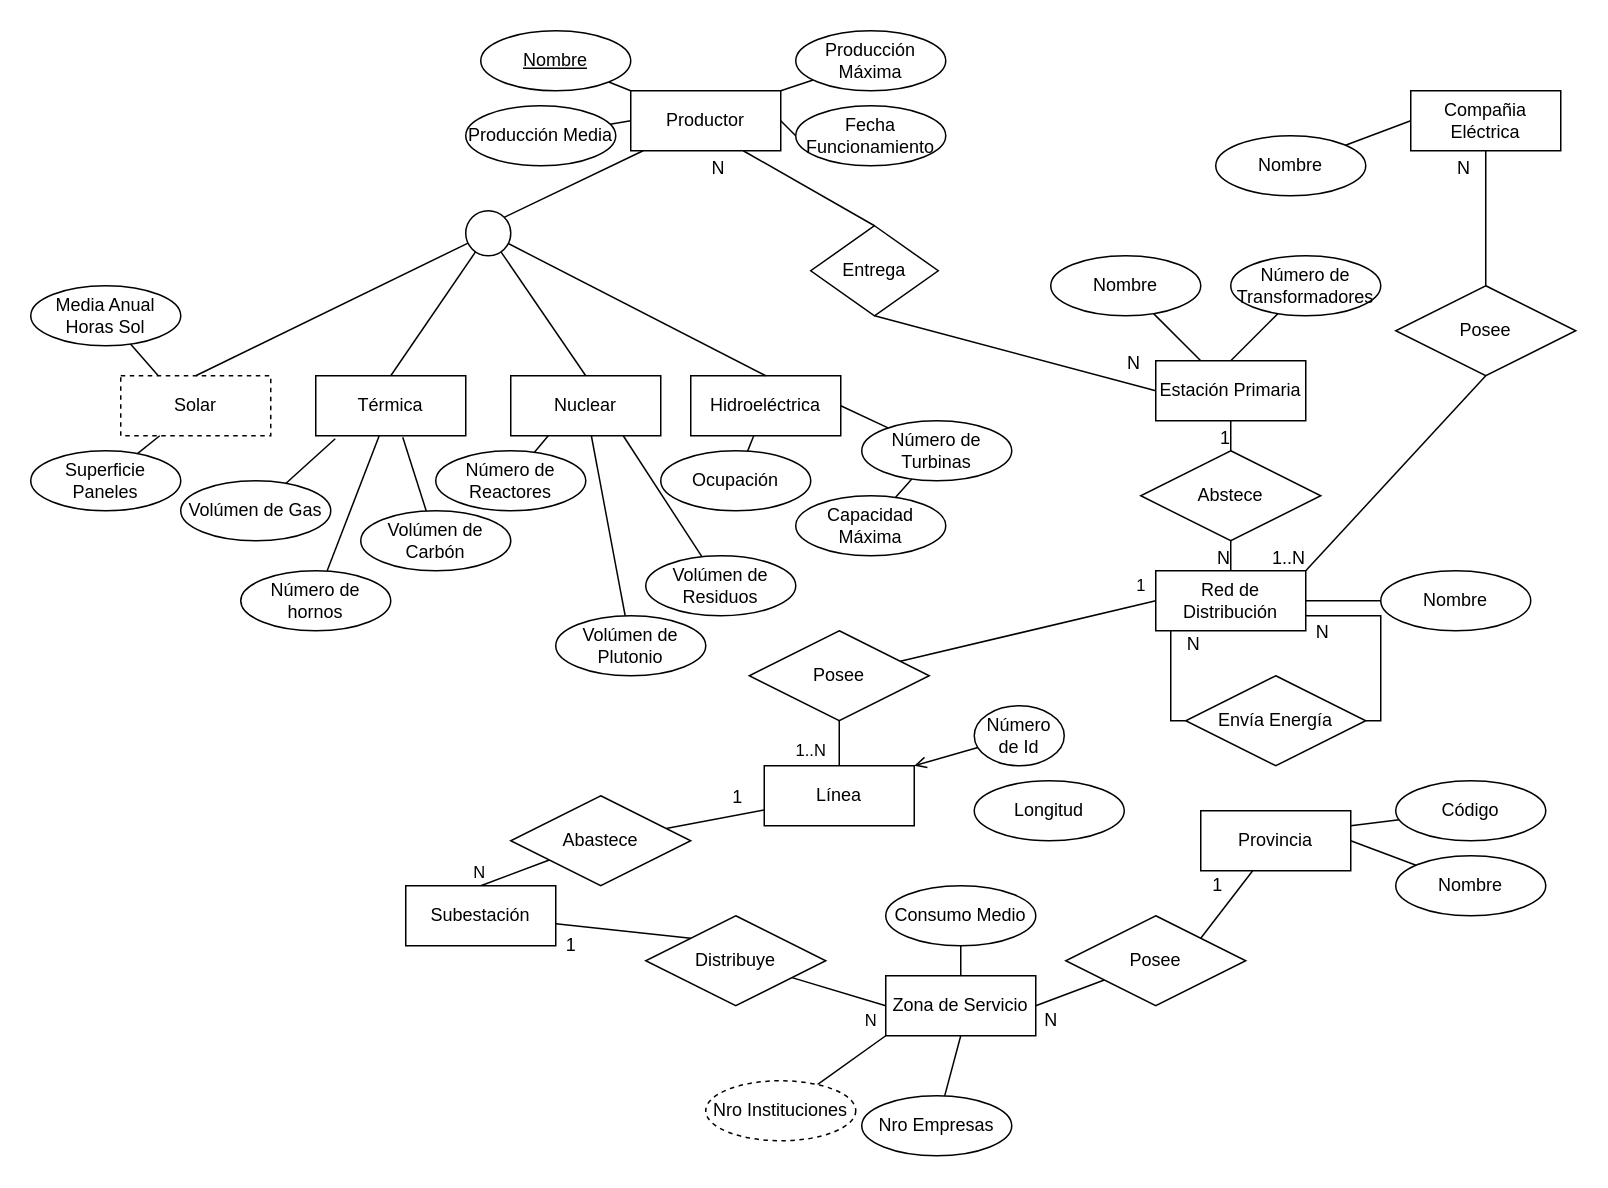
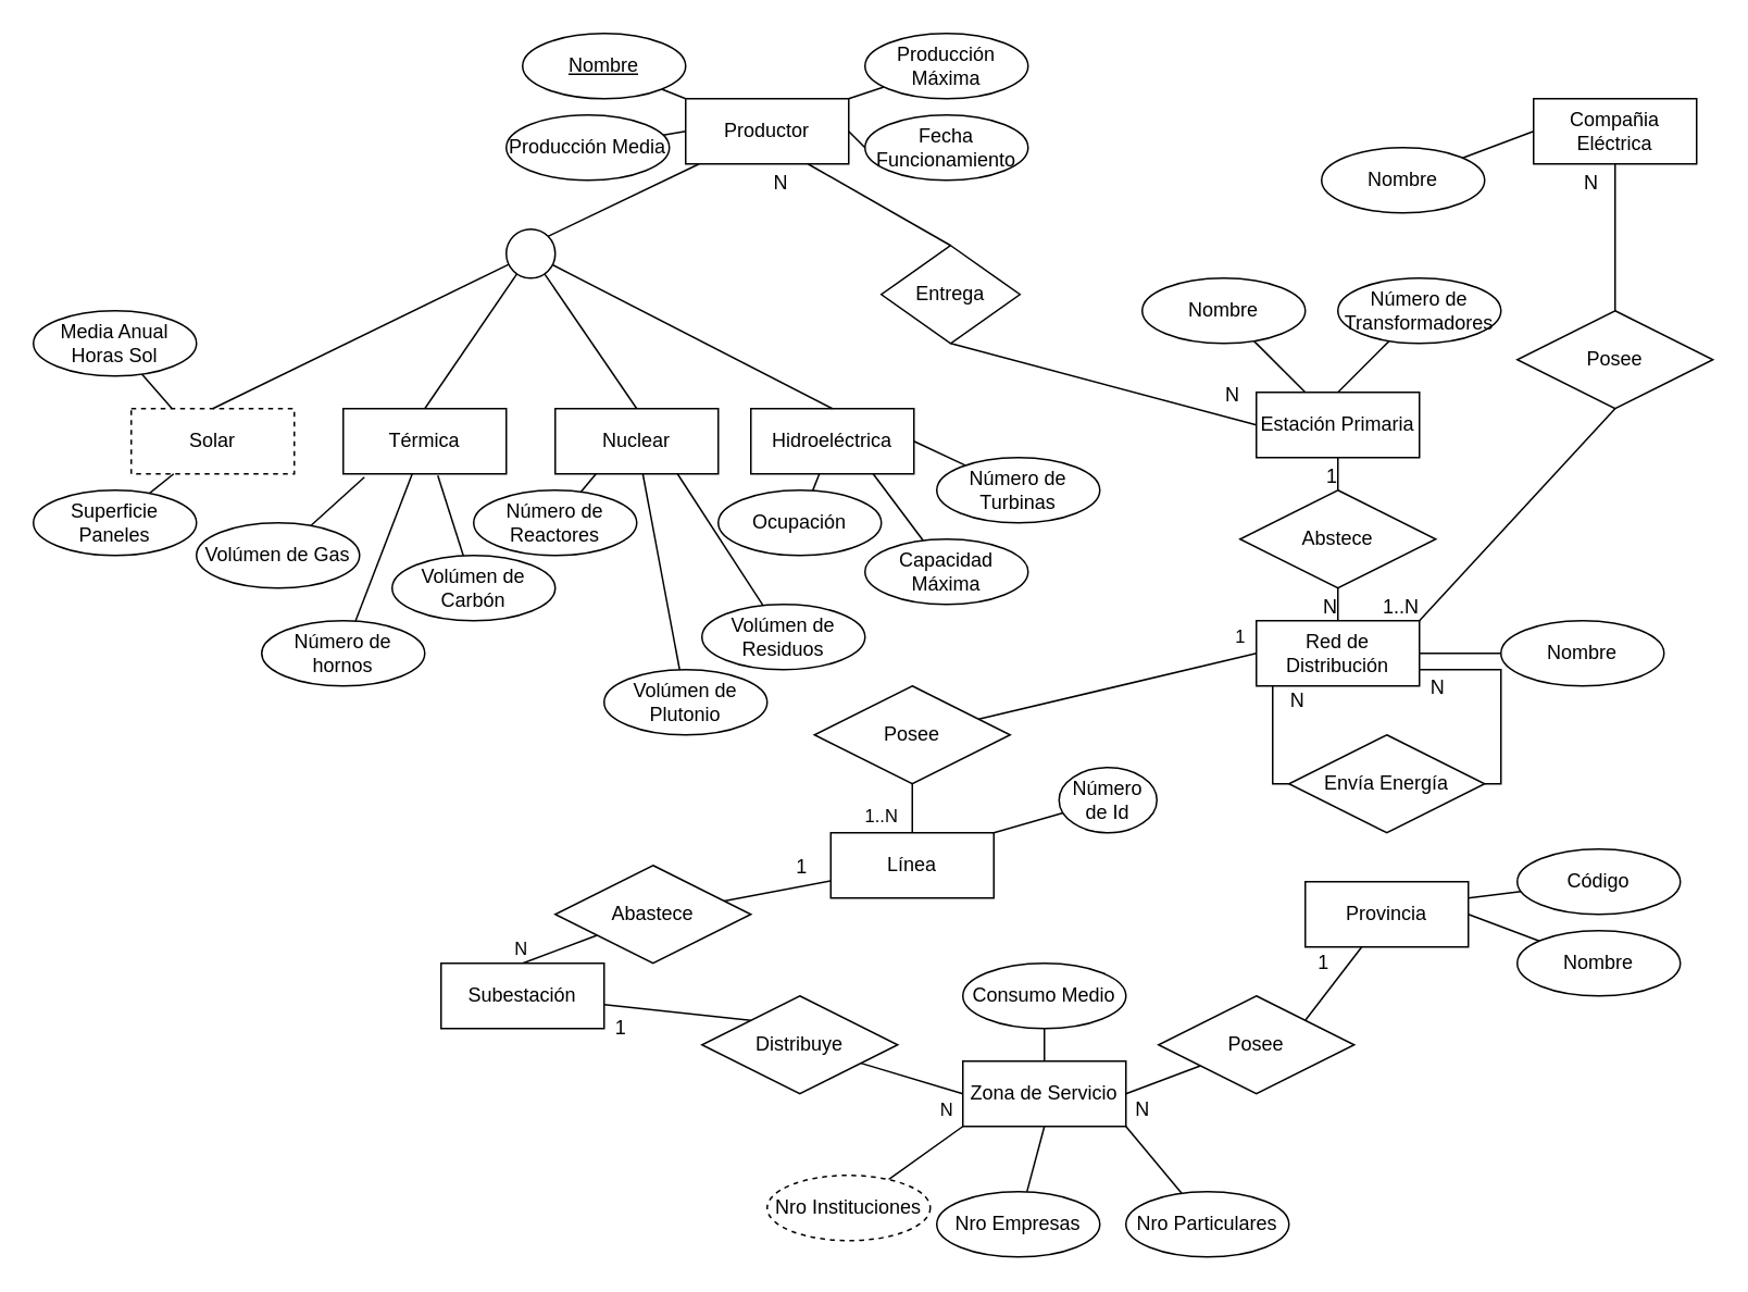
- <mxCell id="34" style="edgeStyle=none;rounded=0;orthogonalLoop=1;jettySize=auto;html=1;endArrow=none;endFill=0;" edge="1" parent="1" source="35" target="37"><mxGeometry relative="1" as="geometry" /></mxCell>
+ <mxCell id="34" style="edgeStyle=none;rounded=0;orthogonalLoop=1;jettySize=auto;html=1;entryX=0.75;entryY=1;entryDx=0;entryDy=0;endArrow=none;endFill=0;" edge="1" parent="1" source="35" target="31"><mxGeometry relative="1" as="geometry" /></mxCell>
- <mxCell id="75" style="edgeStyle=none;rounded=0;orthogonalLoop=1;jettySize=auto;html=1;entryX=1;entryY=0;entryDx=0;entryDy=0;endArrow=open;endFill=0;" edge="1" parent="1" source="76" target="71"><mxGeometry relative="1" as="geometry" /></mxCell>
+ <mxCell id="75" style="edgeStyle=none;rounded=0;orthogonalLoop=1;jettySize=auto;html=1;entryX=1;entryY=0;entryDx=0;entryDy=0;endArrow=none;endFill=0;" edge="1" parent="1" source="76" target="71"><mxGeometry relative="1" as="geometry" /></mxCell>
- <mxCell id="77" value="Longitud" style="ellipse;whiteSpace=wrap;html=1;align=center;" vertex="1" parent="1"><mxGeometry x="649" y="520" width="100" height="40" as="geometry" /></mxCell>
+ <mxCell id="88" style="edgeStyle=none;rounded=0;orthogonalLoop=1;jettySize=auto;html=1;entryX=1;entryY=1;entryDx=0;entryDy=0;endArrow=none;endFill=0;" edge="1" parent="1" source="89" target="85"><mxGeometry relative="1" as="geometry" /></mxCell>
+ <mxCell id="89" value="Nro Particulares" style="ellipse;whiteSpace=wrap;html=1;align=center;" vertex="1" parent="1"><mxGeometry x="690" y="730" width="100" height="40" as="geometry" /></mxCell>
